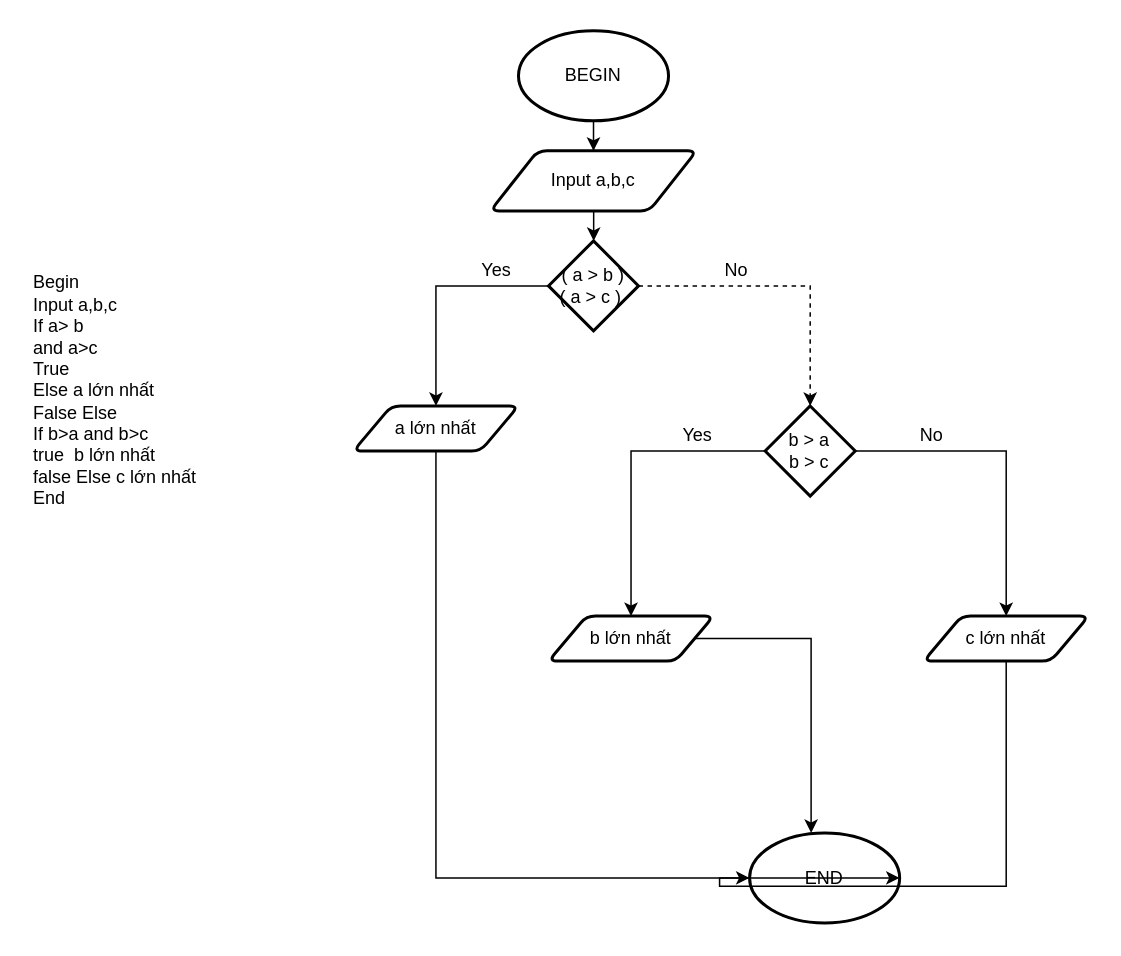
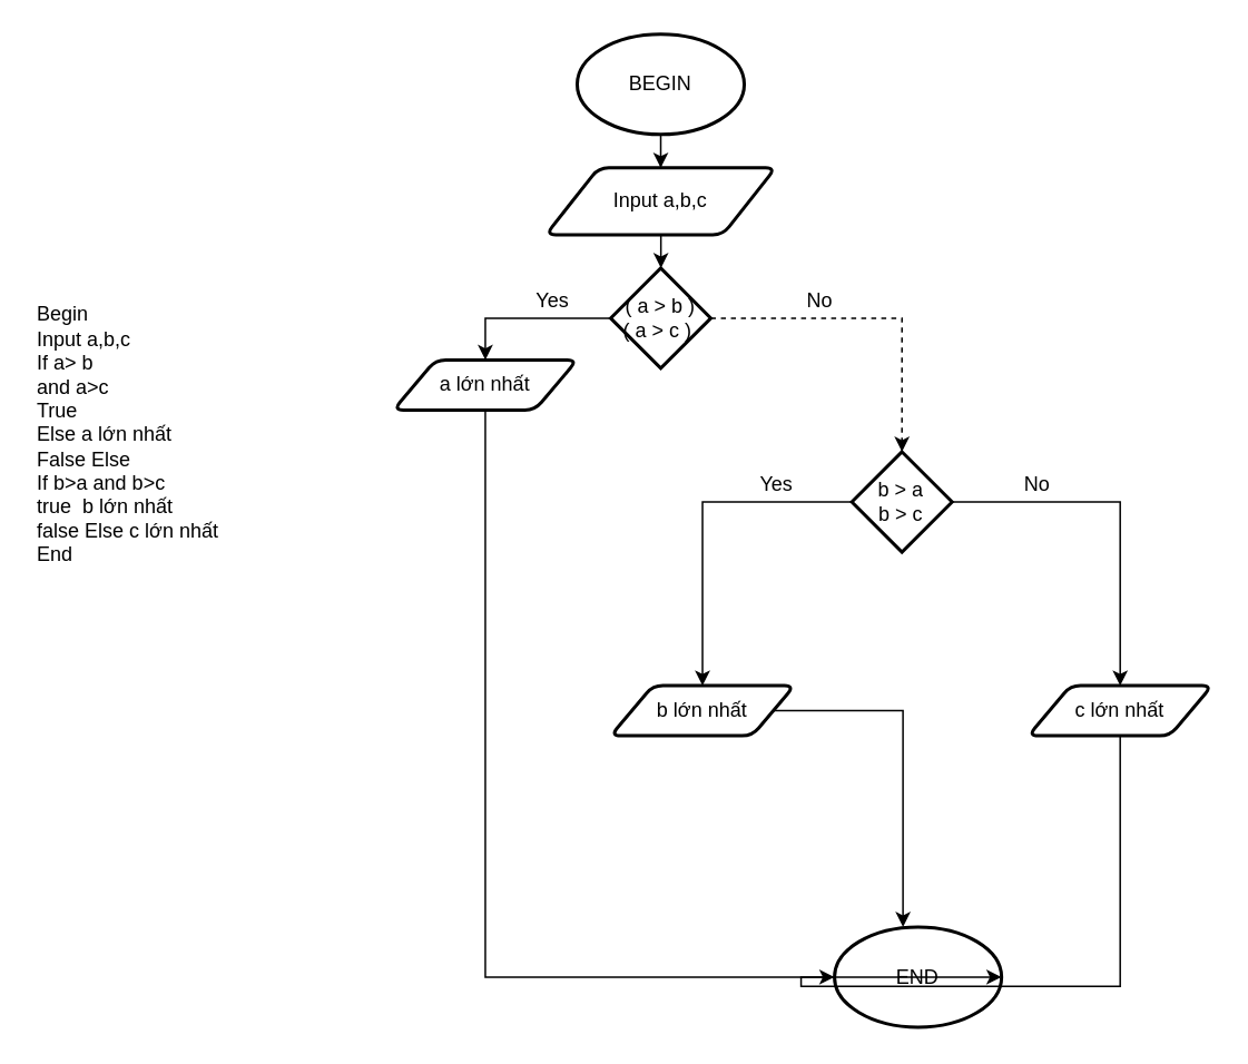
- <mxCell id="10" value="a lớn nhất" style="shape=parallelogram;html=1;strokeWidth=2;perimeter=parallelogramPerimeter;whiteSpace=wrap;rounded=1;arcSize=12;size=0.23;" parent="1" vertex="1"><mxGeometry x="235" y="270" width="110" height="30" as="geometry" /></mxCell>
+ <mxCell id="10" value="a lớn nhất" style="shape=parallelogram;html=1;strokeWidth=2;perimeter=parallelogramPerimeter;whiteSpace=wrap;rounded=1;arcSize=12;size=0.23;" parent="1" vertex="1"><mxGeometry x="235" y="215" width="110" height="30" as="geometry" /></mxCell>
